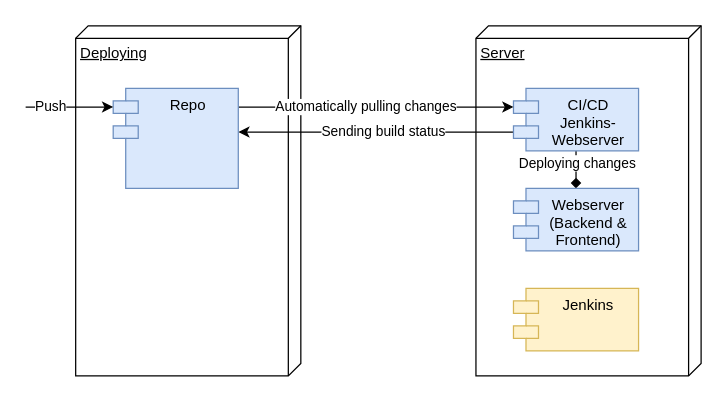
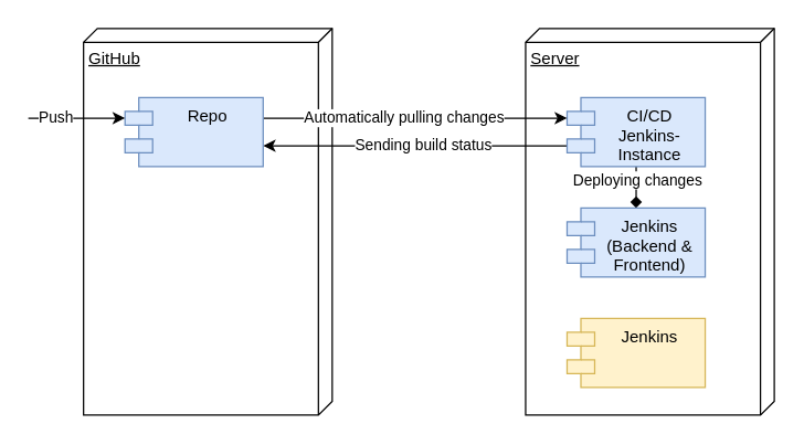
- <mxCell id="3" value="Deploying" style="verticalAlign=top;align=left;spacingTop=8;spacingLeft=2;spacingRight=12;shape=cube;size=10;direction=south;fontStyle=4;html=1;" vertex="1" parent="1"><mxGeometry x="60" y="20" width="180" height="280" as="geometry" /></mxCell>
+ <mxCell id="3" value="GitHub" style="verticalAlign=top;align=left;spacingTop=8;spacingLeft=2;spacingRight=12;shape=cube;size=10;direction=south;fontStyle=4;html=1;" vertex="1" parent="1"><mxGeometry x="60" y="20" width="180" height="280" as="geometry" /></mxCell>
- <mxCell id="8" value="CI/CD&#10;Jenkins-&#10;Webserver&#10;" style="shape=module;align=left;spacingLeft=20;align=center;verticalAlign=top;fillColor=#dae8fc;strokeColor=#6c8ebf;" vertex="1" parent="1"><mxGeometry x="410" y="70" width="100" height="50" as="geometry" /></mxCell>
+ <mxCell id="8" value="CI/CD&#10;Jenkins-&#10;Instance&#10;" style="shape=module;align=left;spacingLeft=20;align=center;verticalAlign=top;fillColor=#dae8fc;strokeColor=#6c8ebf;" vertex="1" parent="1"><mxGeometry x="410" y="70" width="100" height="50" as="geometry" /></mxCell>
- <mxCell id="11" value="Repo" style="shape=module;align=left;spacingLeft=20;align=center;verticalAlign=top;fillColor=#dae8fc;strokeColor=#6c8ebf;" vertex="1" parent="1"><mxGeometry x="90" y="70" width="100" height="80" as="geometry" /></mxCell>
+ <mxCell id="11" value="Repo" style="shape=module;align=left;spacingLeft=20;align=center;verticalAlign=top;fillColor=#dae8fc;strokeColor=#6c8ebf;" vertex="1" parent="1"><mxGeometry x="90" y="70" width="100" height="50" as="geometry" /></mxCell>
- <mxCell id="14" value="Webserver&#10;(Backend &amp;&#10;Frontend)&#10;" style="shape=module;align=left;spacingLeft=20;align=center;verticalAlign=top;fillColor=#dae8fc;strokeColor=#6c8ebf;" vertex="1" parent="1"><mxGeometry x="410" y="150" width="100" height="50" as="geometry" /></mxCell>
+ <mxCell id="14" value="Jenkins&#10;(Backend &amp;&#10;Frontend)&#10;" style="shape=module;align=left;spacingLeft=20;align=center;verticalAlign=top;fillColor=#dae8fc;strokeColor=#6c8ebf;" vertex="1" parent="1"><mxGeometry x="410" y="150" width="100" height="50" as="geometry" /></mxCell>
